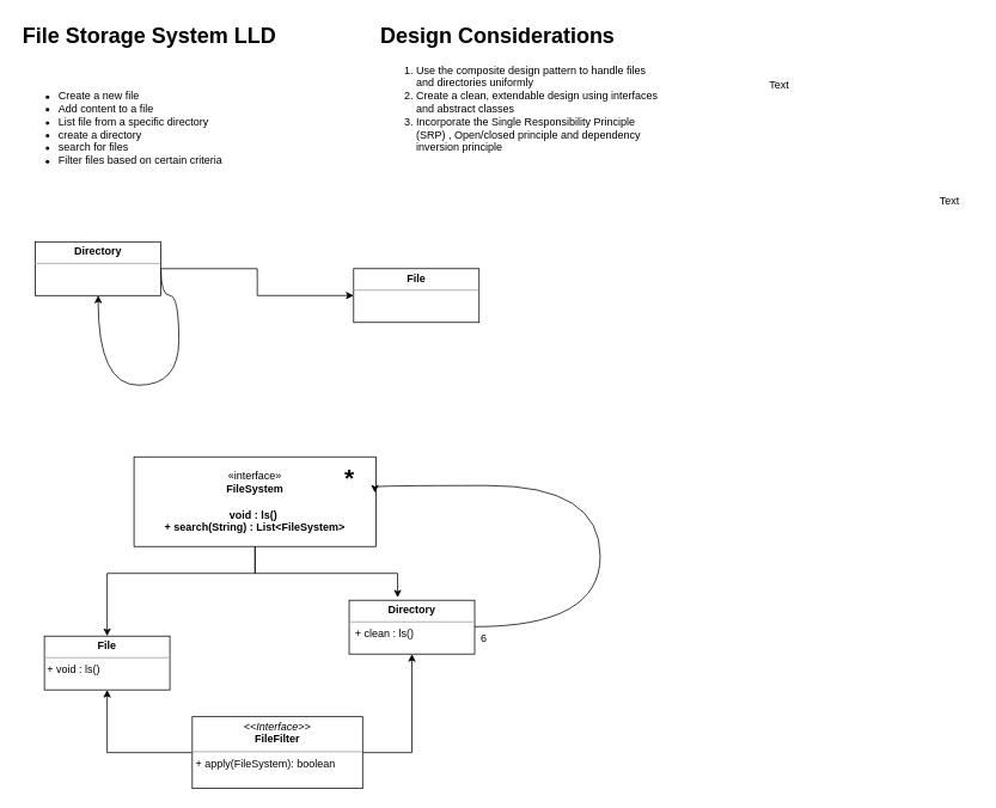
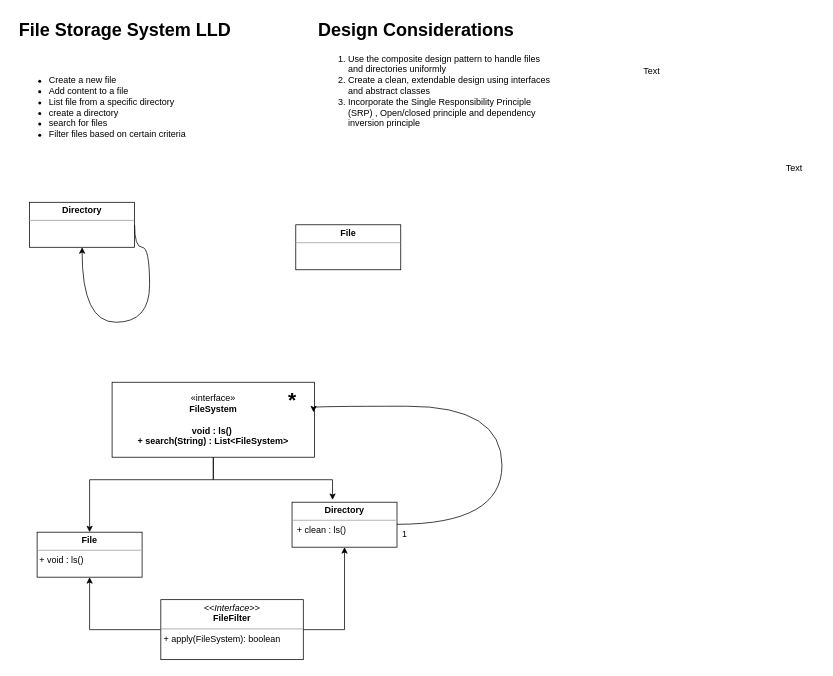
- <mxCell id="3" style="edgeStyle=orthogonalEdgeStyle;rounded=0;orthogonalLoop=1;jettySize=auto;html=1;entryX=0;entryY=0.5;entryDx=0;entryDy=0;" parent="1" source="4" target="5" edge="1"><mxGeometry relative="1" as="geometry" /></mxCell>
- <mxCell id="13" value="6" style="text;html=1;align=center;verticalAlign=middle;resizable=0;points=[];autosize=1;strokeColor=none;fillColor=none;" vertex="1" parent="1"><mxGeometry x="524" y="697" width="30" height="30" as="geometry" /></mxCell>
+ <mxCell id="13" value="1" style="text;html=1;align=center;verticalAlign=middle;resizable=0;points=[];autosize=1;strokeColor=none;fillColor=none;" vertex="1" parent="1"><mxGeometry x="524" y="697" width="30" height="30" as="geometry" /></mxCell>
